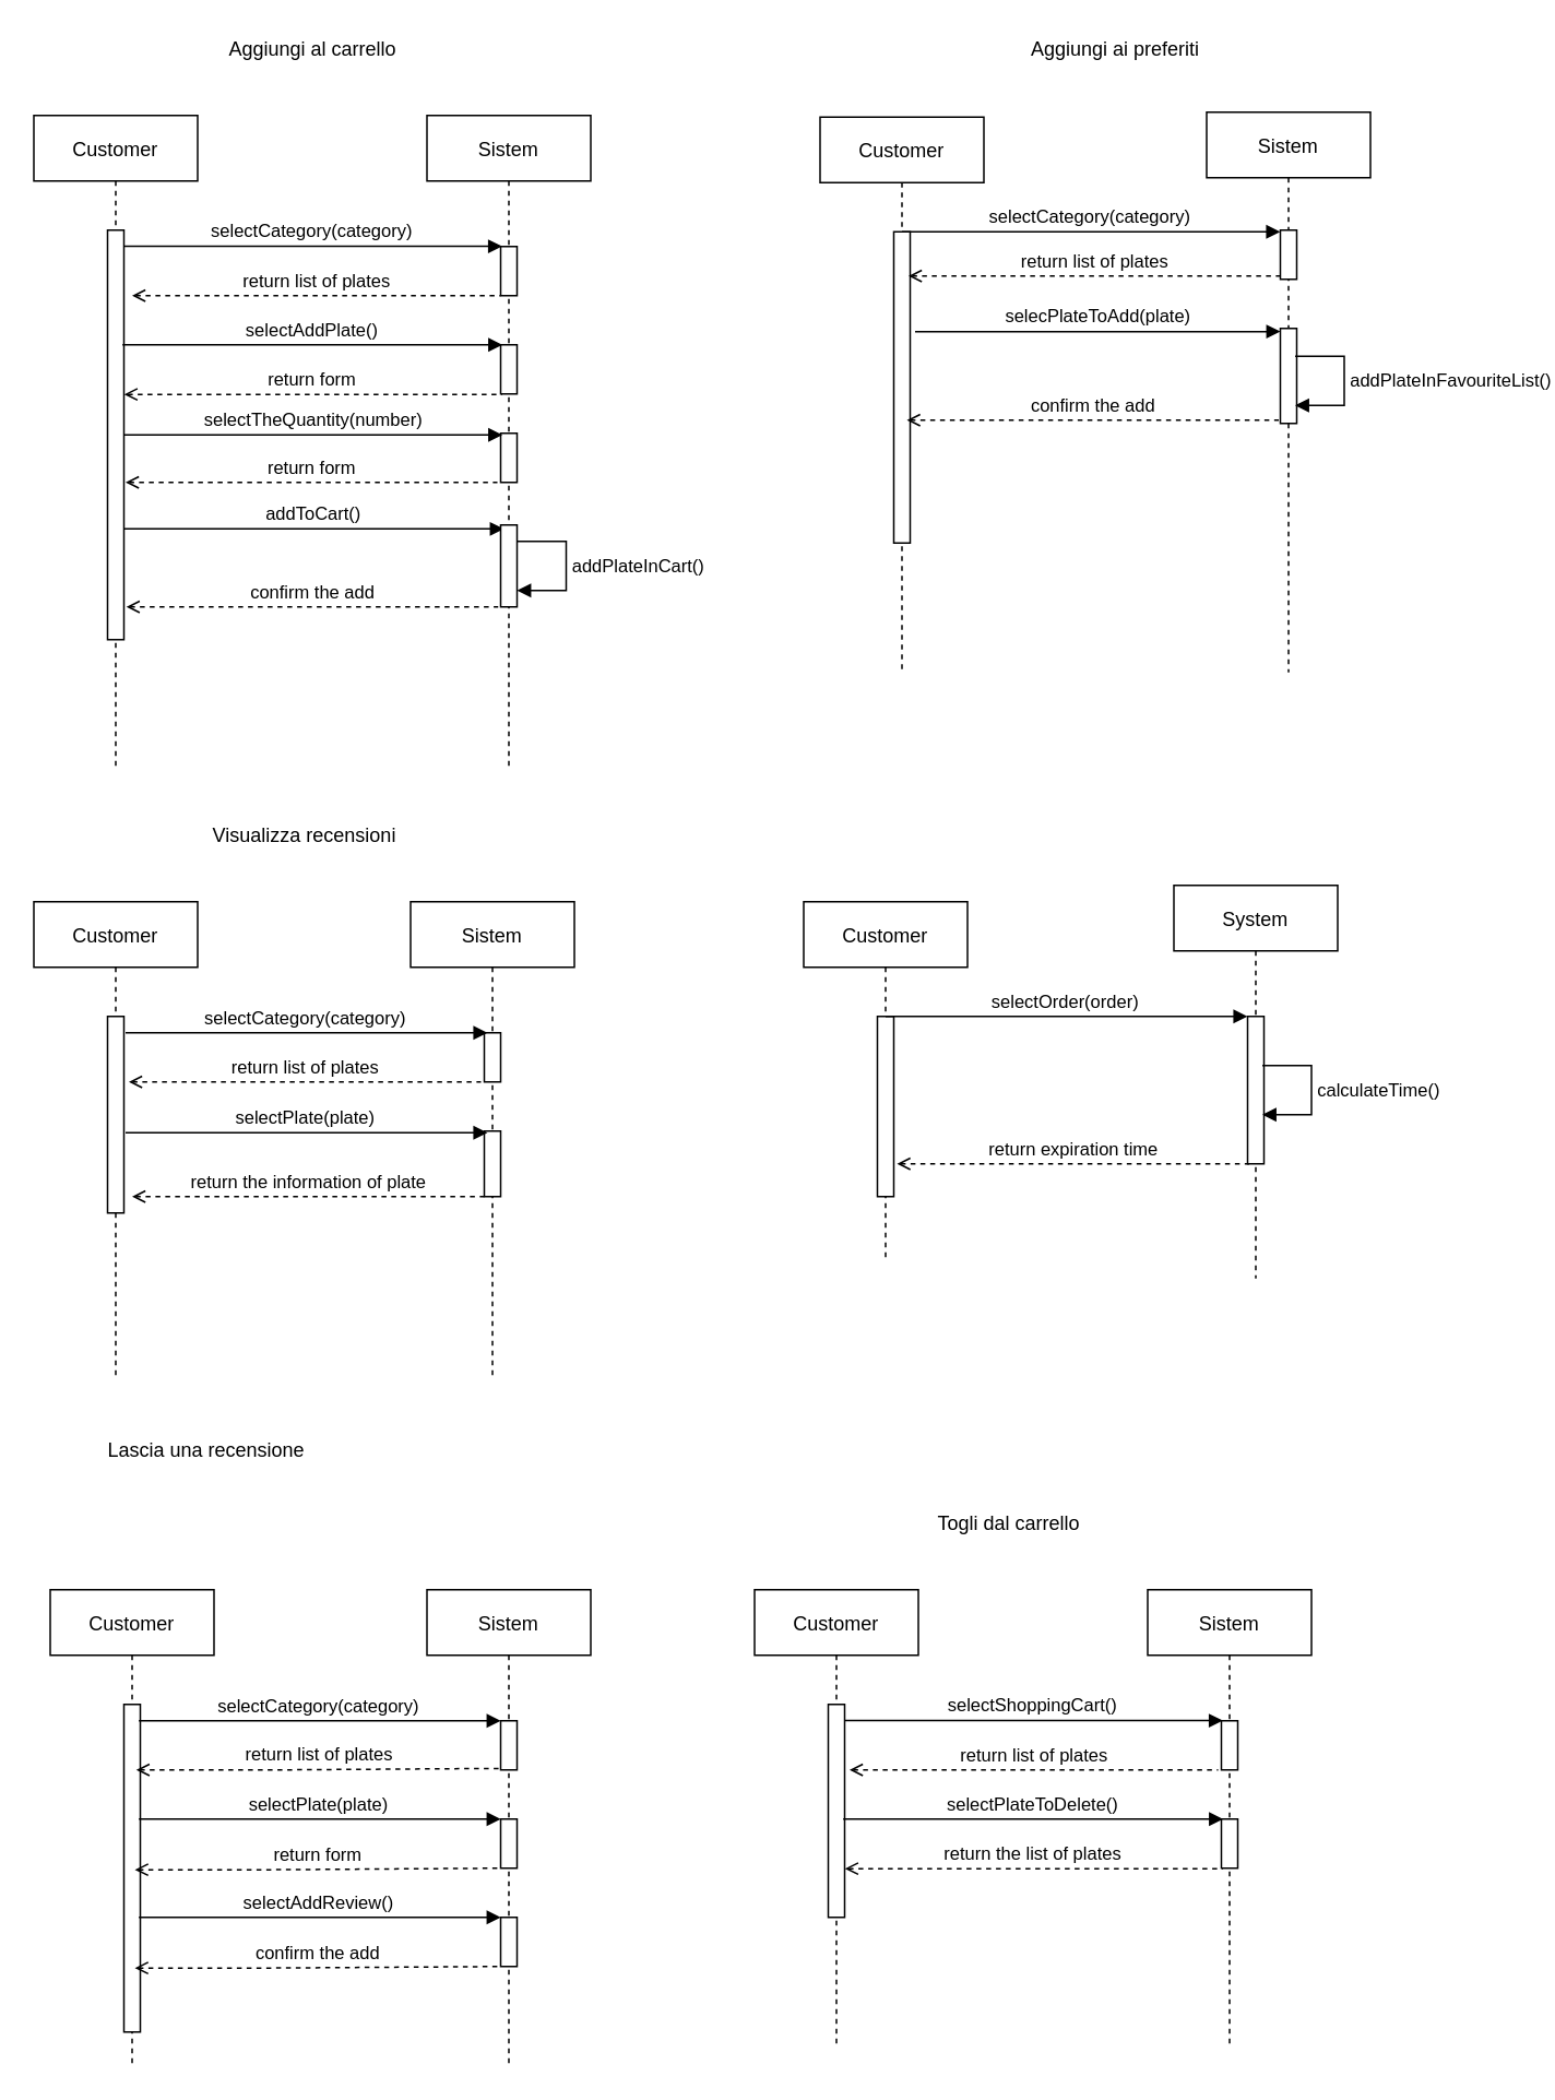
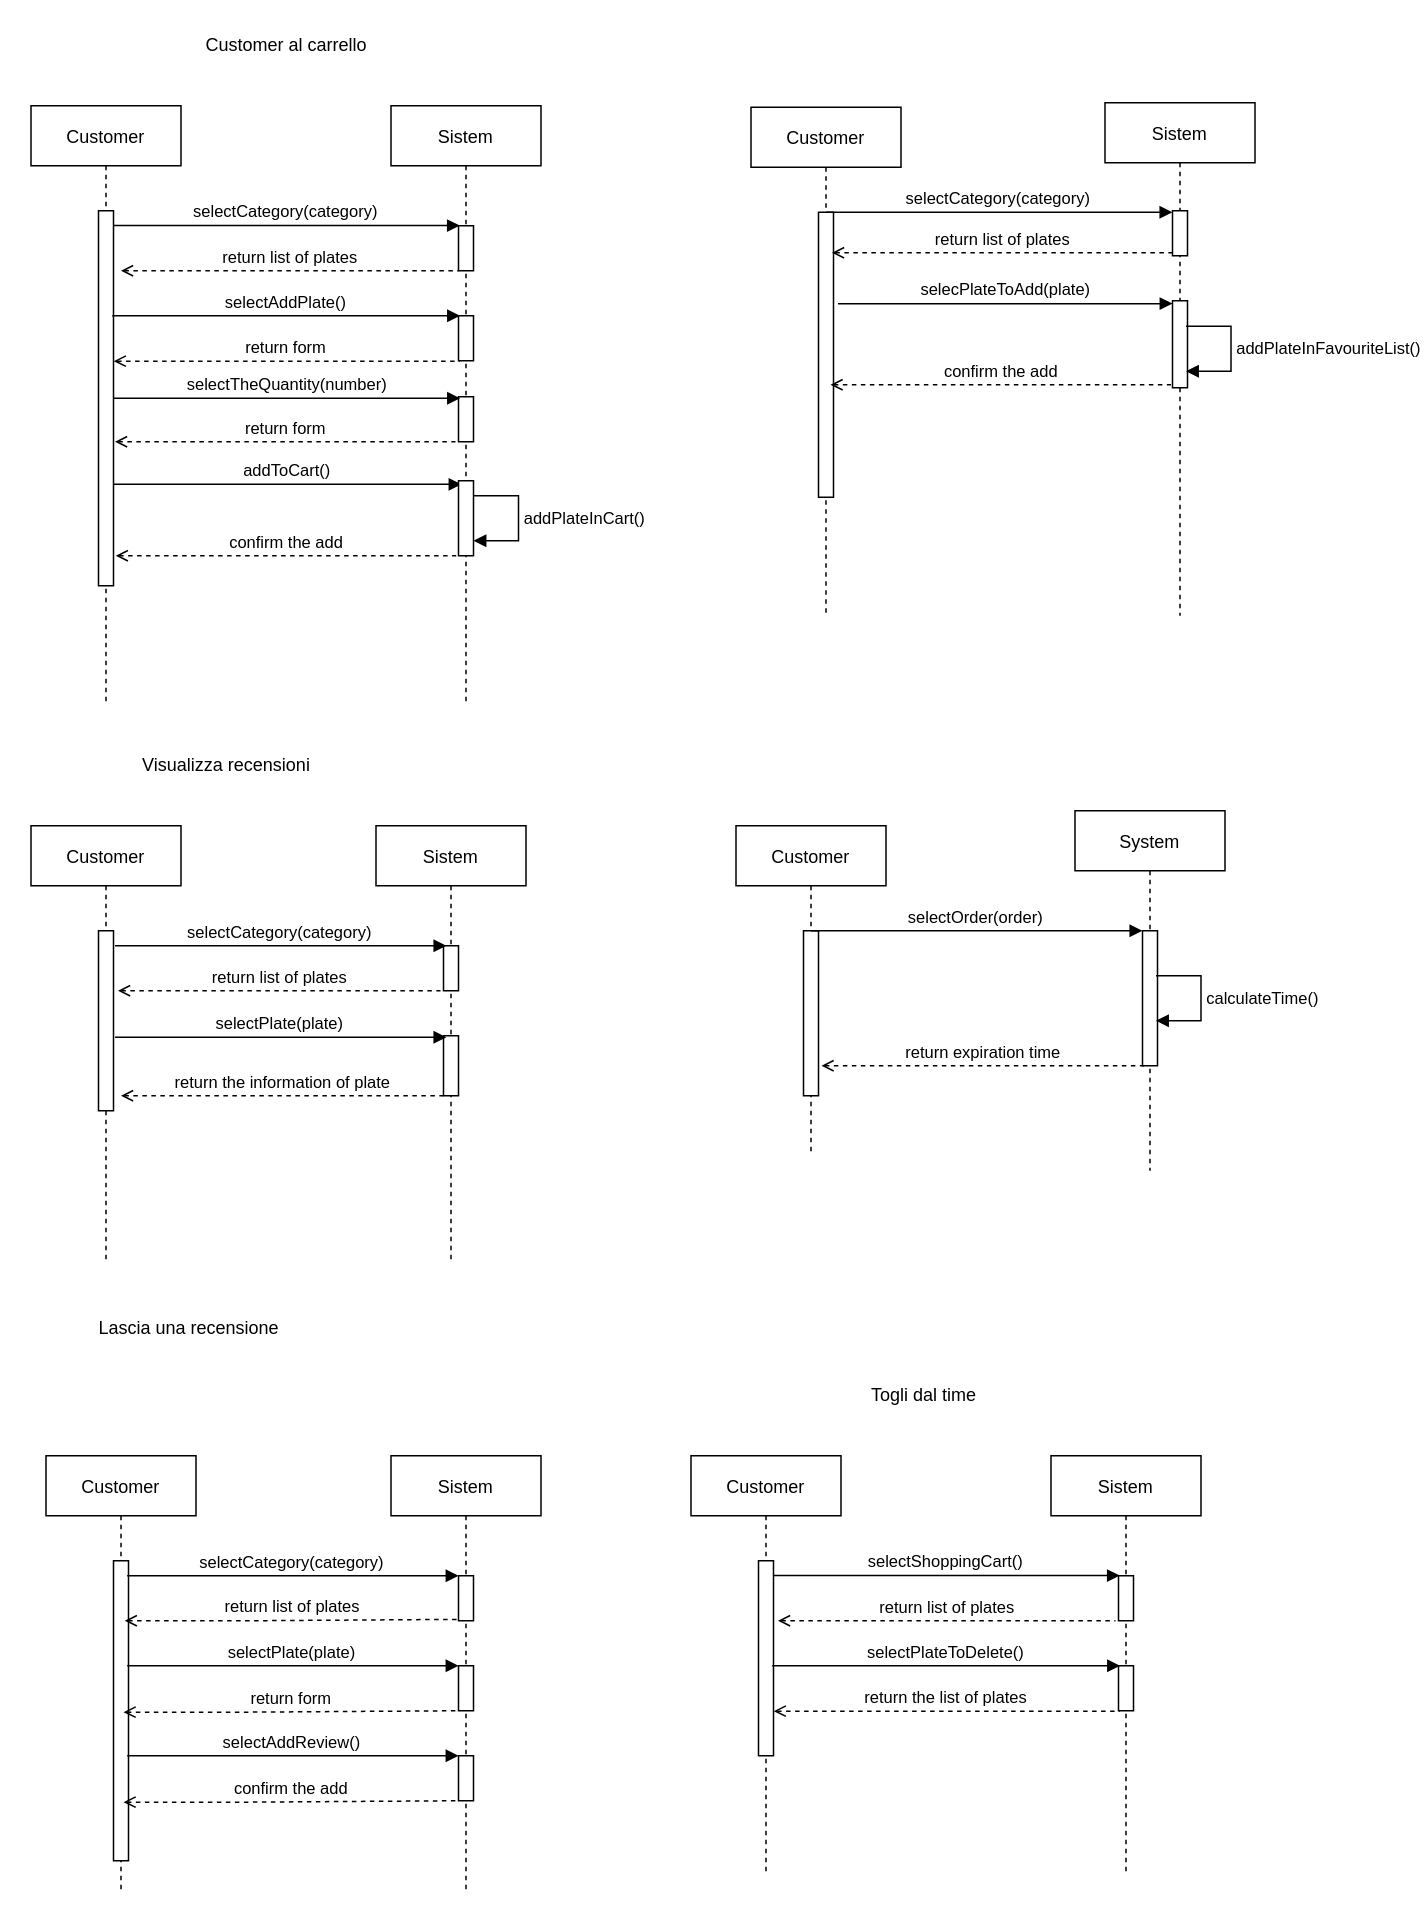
- <mxCell id="16" value="Aggiungi al carrello" style="text;html=1;align=center;verticalAlign=middle;resizable=0;points=[];autosize=1;strokeColor=none;" parent="1" vertex="1"><mxGeometry x="130" y="20" width="120" height="20" as="geometry" /></mxCell>
+ <mxCell id="16" value="Customer al carrello" style="text;html=1;align=center;verticalAlign=middle;resizable=0;points=[];autosize=1;strokeColor=none;" parent="1" vertex="1"><mxGeometry x="130" y="20" width="120" height="20" as="geometry" /></mxCell>
- <mxCell id="26" value="Aggiungi ai preferiti" style="text;html=1;align=center;verticalAlign=middle;resizable=0;points=[];autosize=1;strokeColor=none;" parent="1" vertex="1"><mxGeometry x="620" y="20" width="120" height="20" as="geometry" /></mxCell>
- <mxCell id="36" value="Visualizza recensioni" style="text;html=1;align=center;verticalAlign=middle;resizable=0;points=[];autosize=1;strokeColor=none;" parent="1" vertex="1"><mxGeometry x="120" y="500" width="130" height="20" as="geometry" /></mxCell>
+ <mxCell id="36" value="Visualizza recensioni" style="text;html=1;align=center;verticalAlign=middle;resizable=0;points=[];autosize=1;strokeColor=none;" parent="1" vertex="1"><mxGeometry x="85" y="500" width="130" height="20" as="geometry" /></mxCell>
- <mxCell id="66" value="Togli dal carrello" style="text;html=1;align=center;verticalAlign=middle;resizable=0;points=[];autosize=1;strokeColor=none;" parent="1" vertex="1"><mxGeometry x="560" y="920" width="110" height="20" as="geometry" /></mxCell>
+ <mxCell id="66" value="Togli dal time" style="text;html=1;align=center;verticalAlign=middle;resizable=0;points=[];autosize=1;strokeColor=none;" parent="1" vertex="1"><mxGeometry x="560" y="920" width="110" height="20" as="geometry" /></mxCell>
